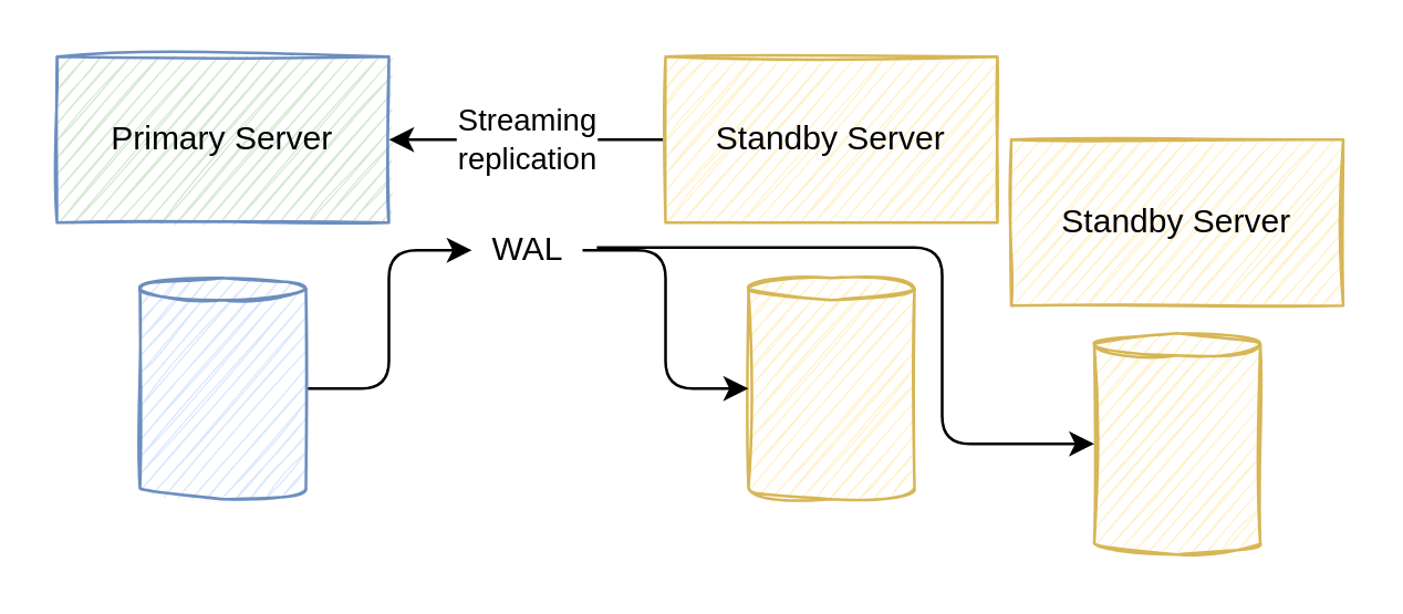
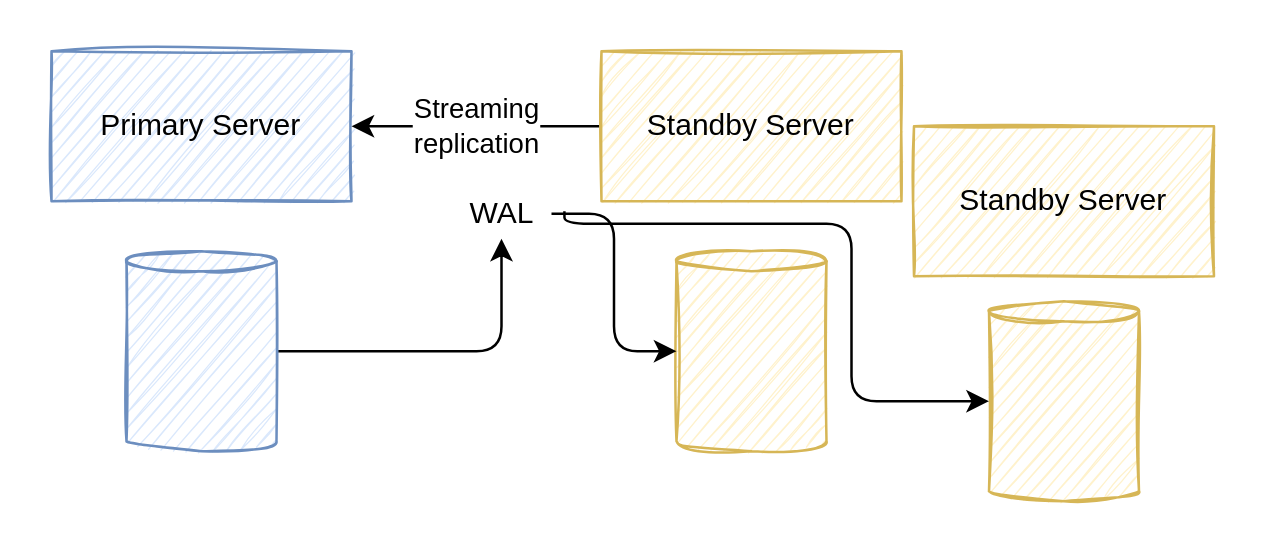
- <mxCell id="2" value="Primary Server" style="rounded=0;whiteSpace=wrap;html=1;sketch=1;fillColor=#d5e8d4;strokeColor=#6c8ebf;" vertex="1" parent="1"><mxGeometry x="20" y="20" width="120" height="60" as="geometry" /></mxCell>
+ <mxCell id="2" value="Primary Server" style="rounded=0;whiteSpace=wrap;html=1;sketch=1;fillColor=#dae8fc;strokeColor=#6c8ebf;" vertex="1" parent="1"><mxGeometry x="20" y="20" width="120" height="60" as="geometry" /></mxCell>
- <mxCell id="11" value="WAL" style="text;html=1;align=center;verticalAlign=middle;resizable=0;points=[];autosize=1;strokeColor=none;fillColor=none;" vertex="1" parent="1"><mxGeometry x="170" y="80" width="40" height="20" as="geometry" /></mxCell>
+ <mxCell id="11" value="WAL" style="text;html=1;align=center;verticalAlign=middle;resizable=0;points=[];autosize=1;strokeColor=none;fillColor=none;" vertex="1" parent="1"><mxGeometry x="180" y="75" width="40" height="20" as="geometry" /></mxCell>
